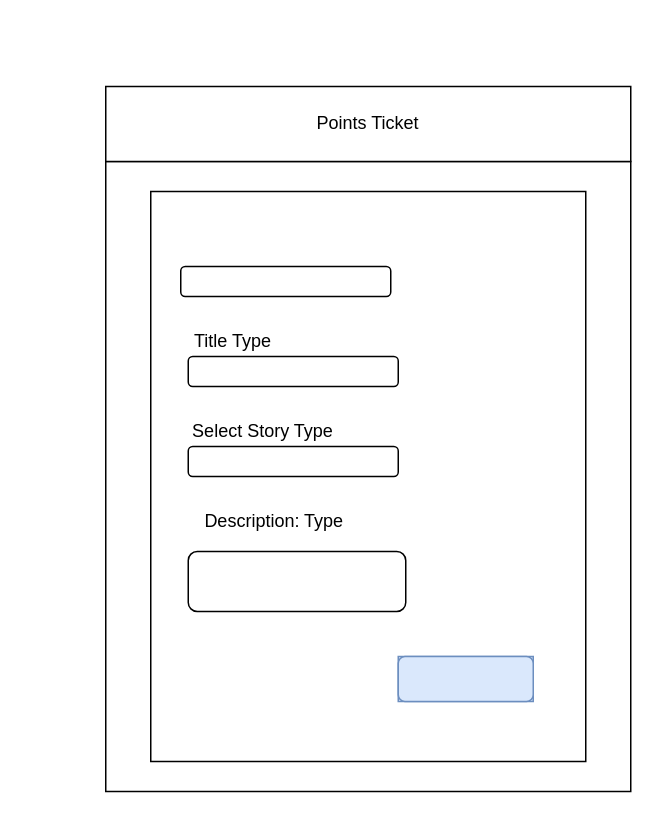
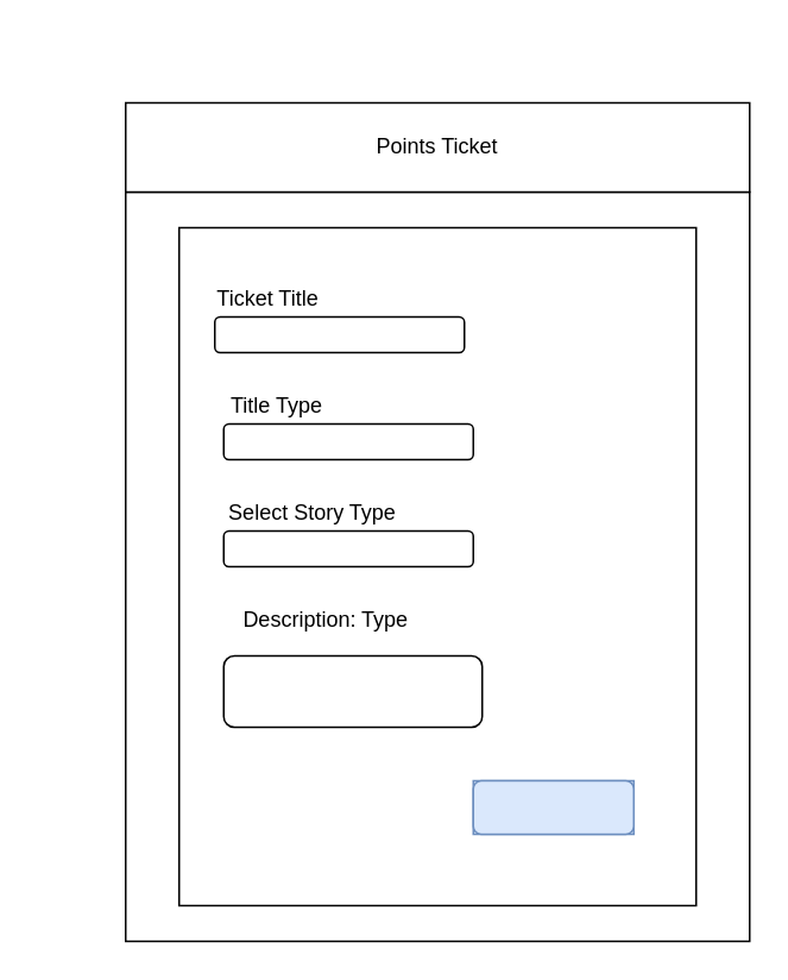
+ <mxCell id="10" value="Ticket Title" style="text;html=1;strokeColor=none;fillColor=none;align=center;verticalAlign=middle;whiteSpace=wrap;rounded=0;" vertex="1" parent="8"><mxGeometry width="80" height="20" as="geometry" /></mxCell>
